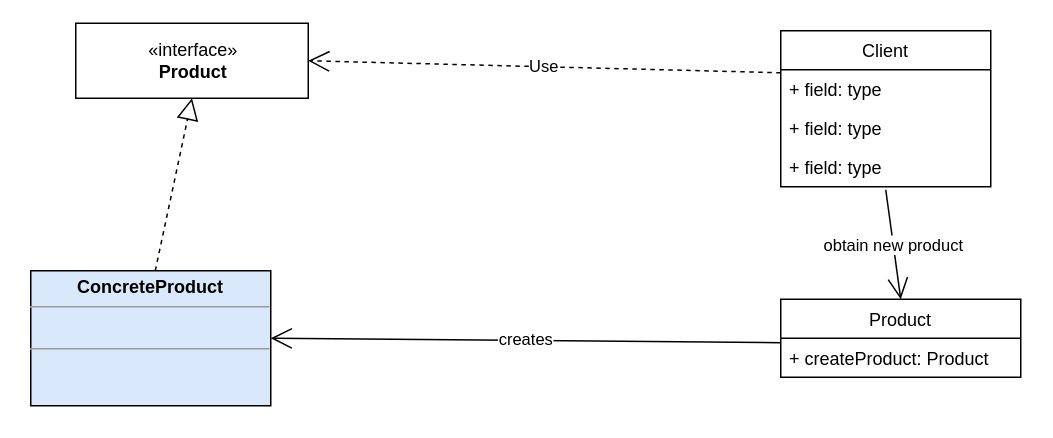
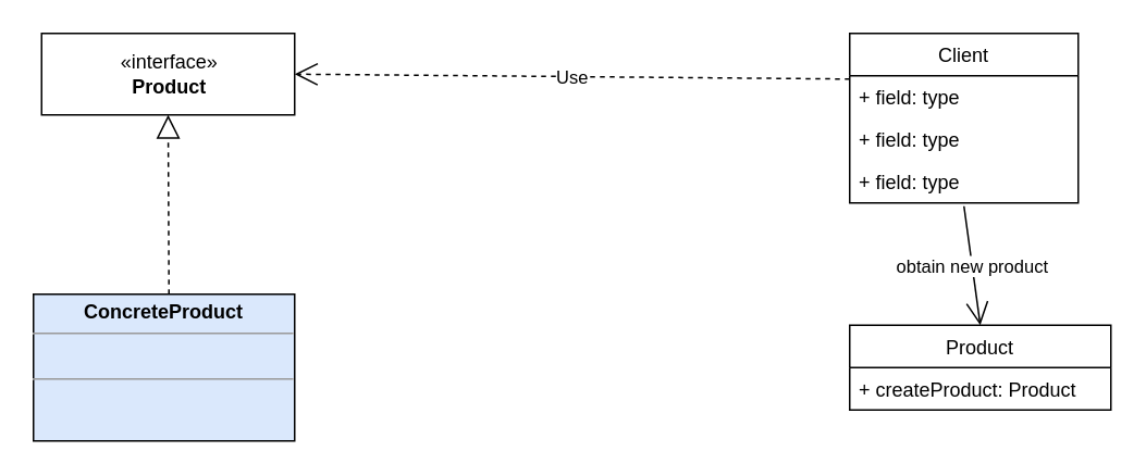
- <mxCell id="2" value="«interface»&lt;br&gt;&lt;b&gt;Product&lt;/b&gt;" style="html=1;" parent="1" vertex="1"><mxGeometry x="50" y="15" width="155" height="50" as="geometry" /></mxCell>
+ <mxCell id="2" value="«interface»&lt;br&gt;&lt;b&gt;Product&lt;/b&gt;" style="html=1;" parent="1" vertex="1"><mxGeometry x="25" y="20" width="155" height="50" as="geometry" /></mxCell>
- <mxCell id="13" value="creates" style="endArrow=open;endFill=1;endSize=12;html=1;exitX=0;exitY=0.115;exitDx=0;exitDy=0;exitPerimeter=0;entryX=1;entryY=0.5;entryDx=0;entryDy=0;" parent="1" source="4" target="5" edge="1"><mxGeometry width="160" relative="1" as="geometry"><mxPoint x="270" y="224" as="sourcePoint" /><mxPoint x="430" y="224" as="targetPoint" /></mxGeometry></mxCell>
